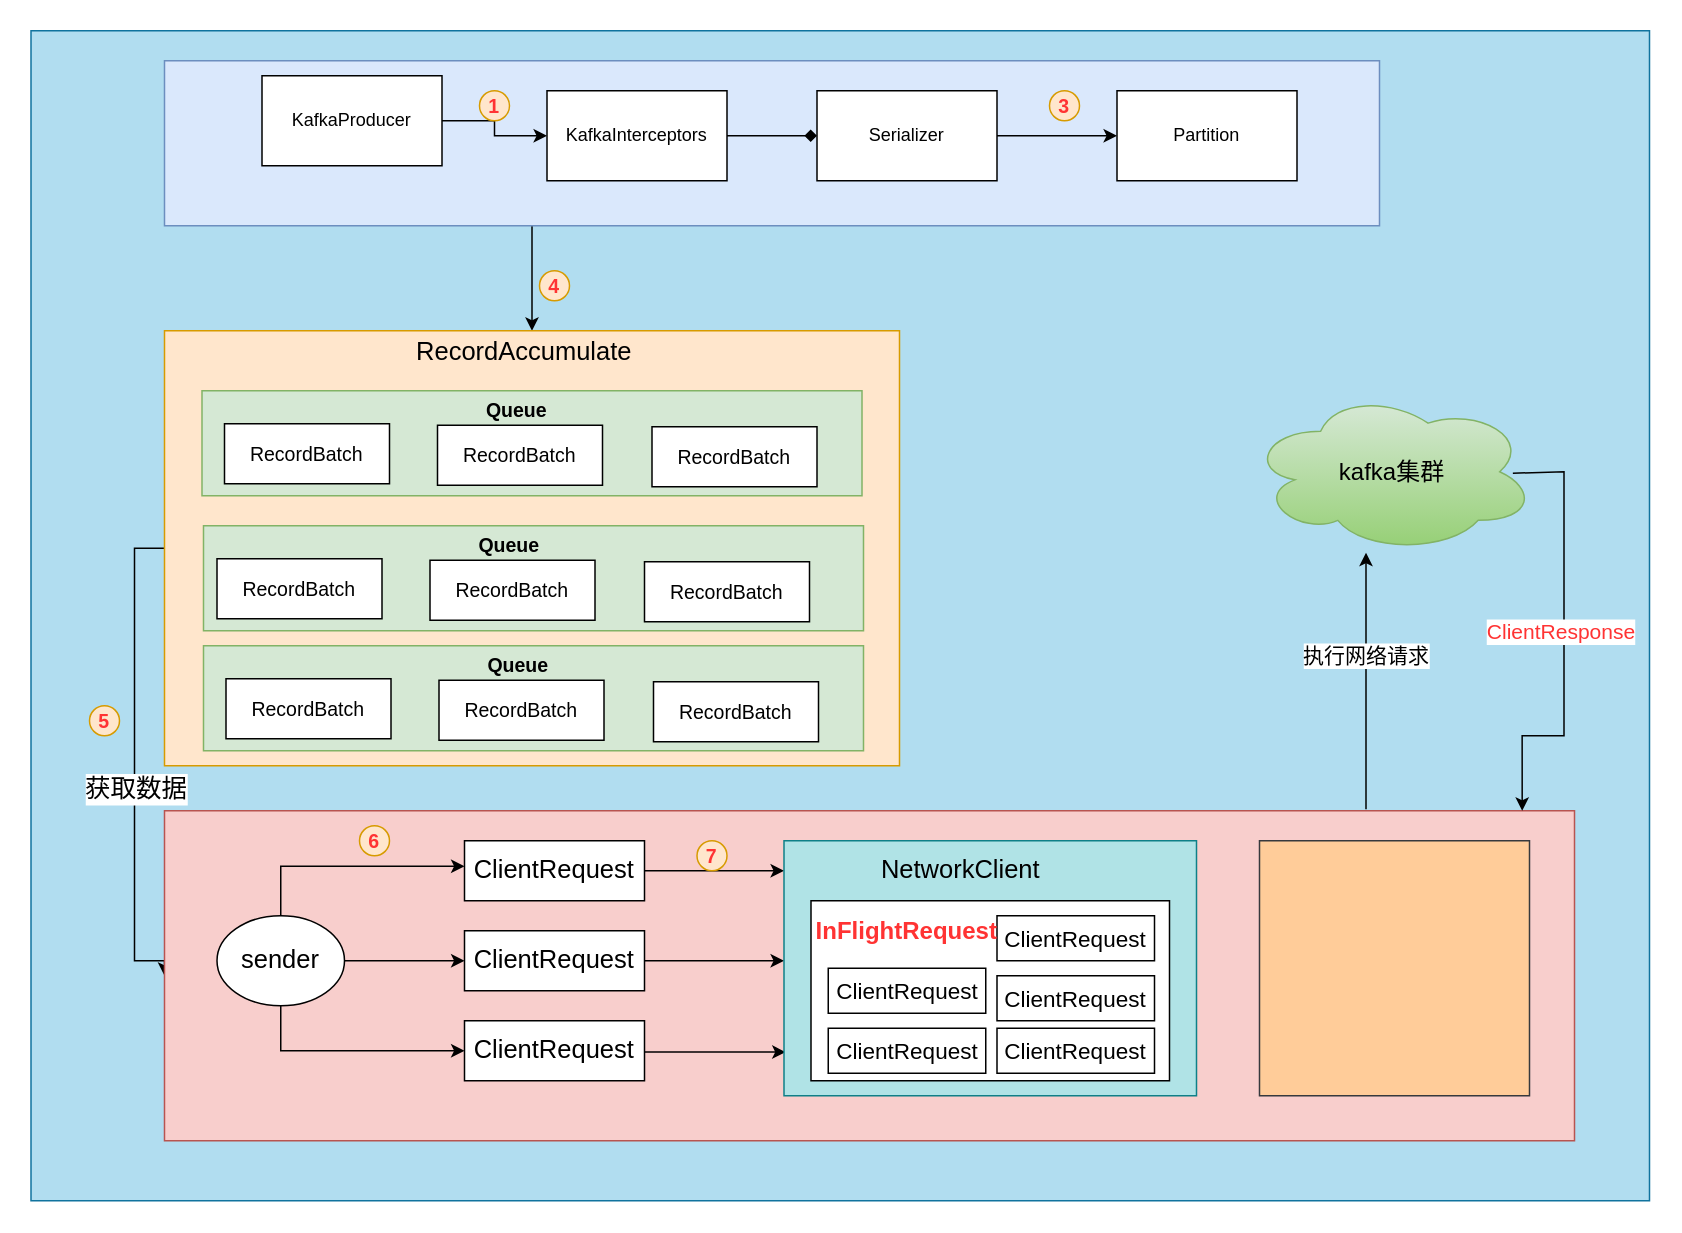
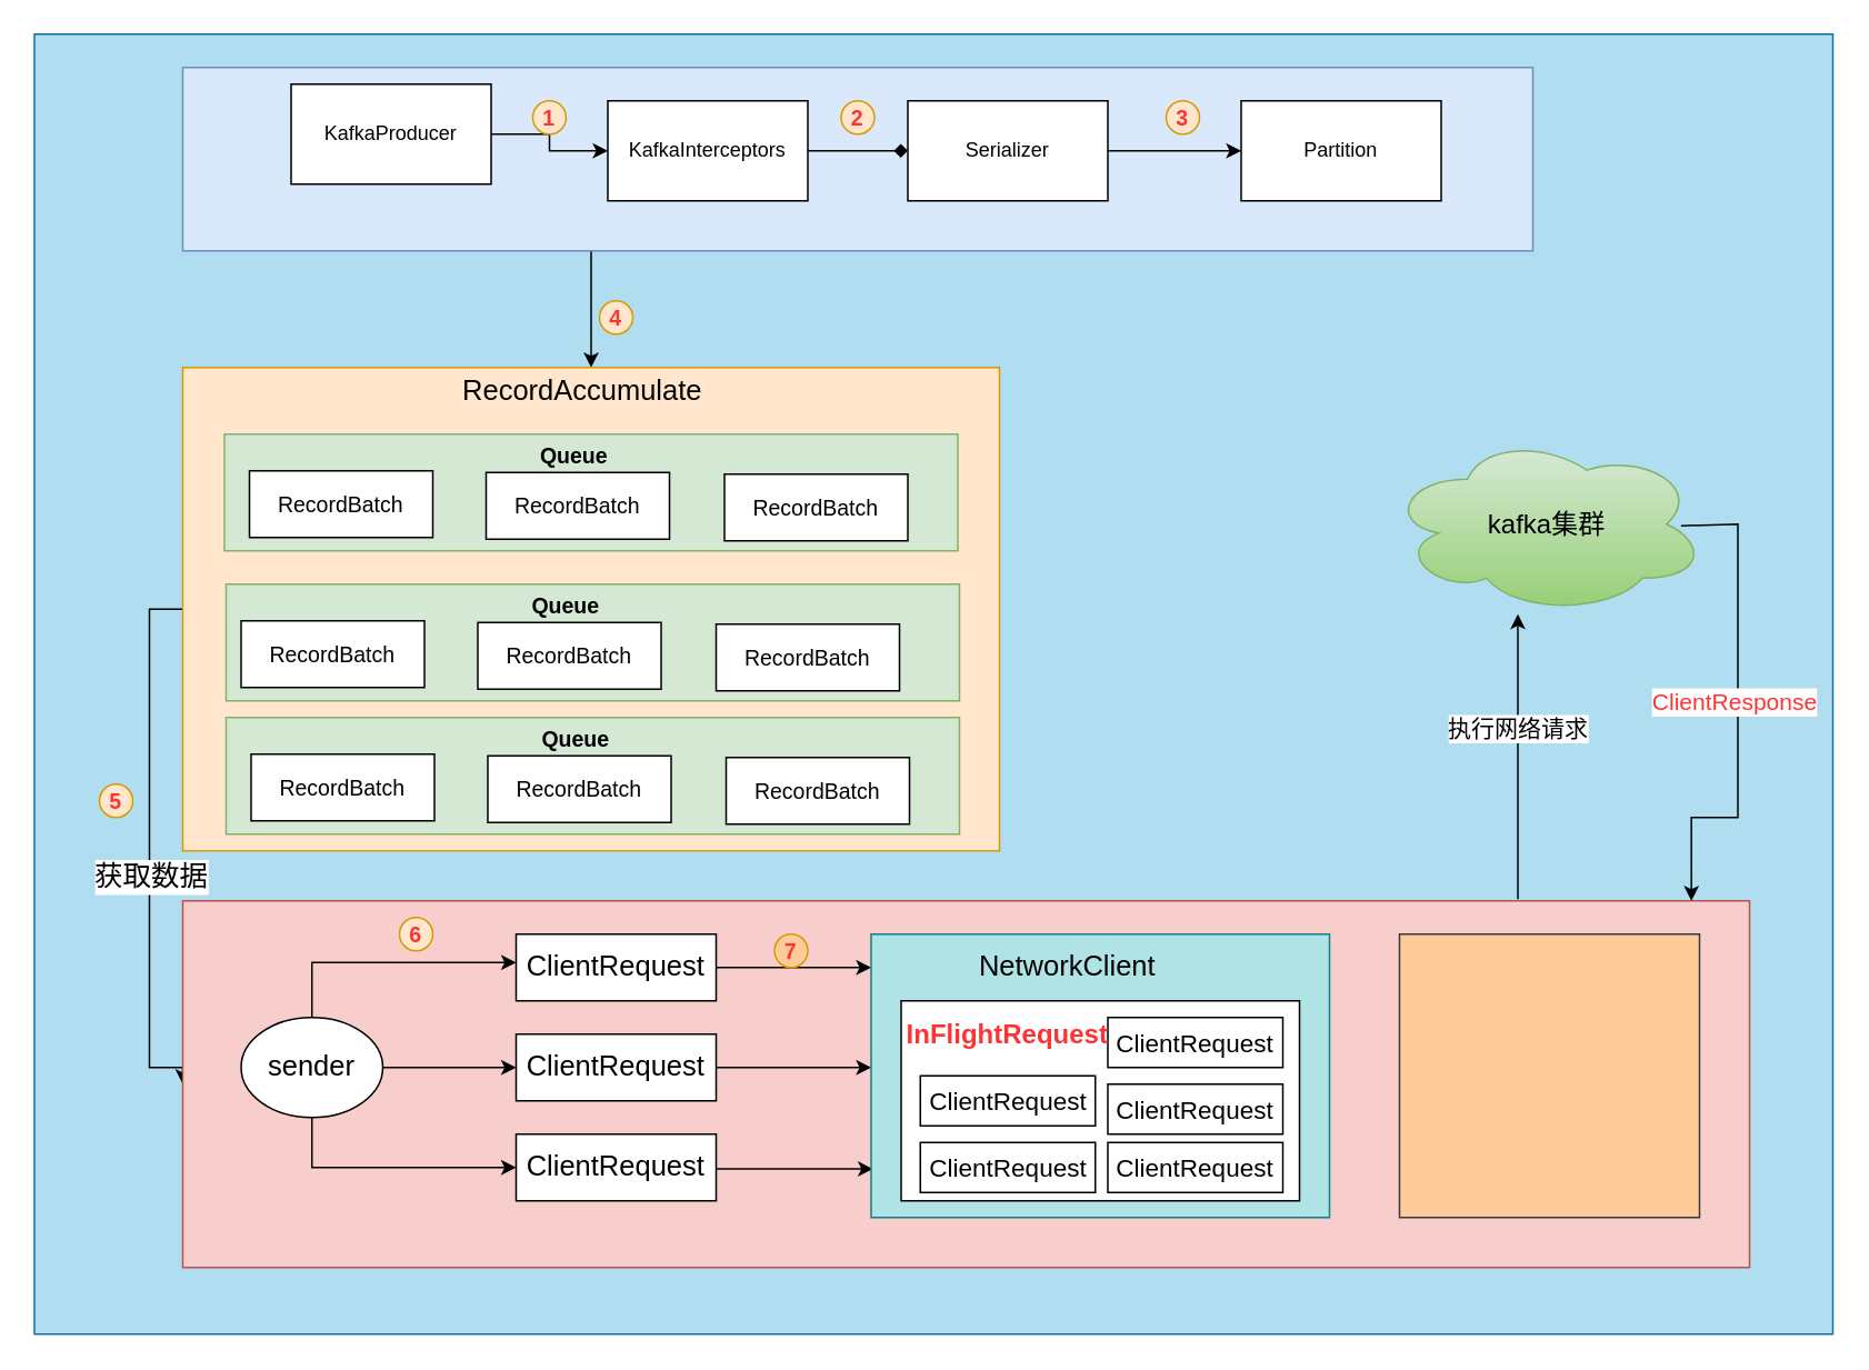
+ <mxCell id="13" value="2" style="ellipse;whiteSpace=wrap;html=1;aspect=fixed;fillColor=#ffe6cc;strokeColor=#d79b00;fontSize=13;fontStyle=1;fontColor=#FF3333;" parent="1" vertex="1"><mxGeometry x="504" y="60" width="20" height="20" as="geometry" /></mxCell>
- <mxCell id="52" value="7" style="ellipse;whiteSpace=wrap;html=1;aspect=fixed;fillColor=#ffe6cc;strokeColor=#d79b00;fontSize=13;fontStyle=1;fontColor=#FF3333;" parent="1" vertex="1"><mxGeometry x="464" y="560" width="20" height="20" as="geometry" /></mxCell>
+ <mxCell id="52" value="7" style="ellipse;whiteSpace=wrap;html=1;aspect=fixed;fillColor=#ffcc99;strokeColor=#d79b00;fontSize=13;fontStyle=1;fontColor=#FF3333;" parent="1" vertex="1"><mxGeometry x="464" y="560" width="20" height="20" as="geometry" /></mxCell>
